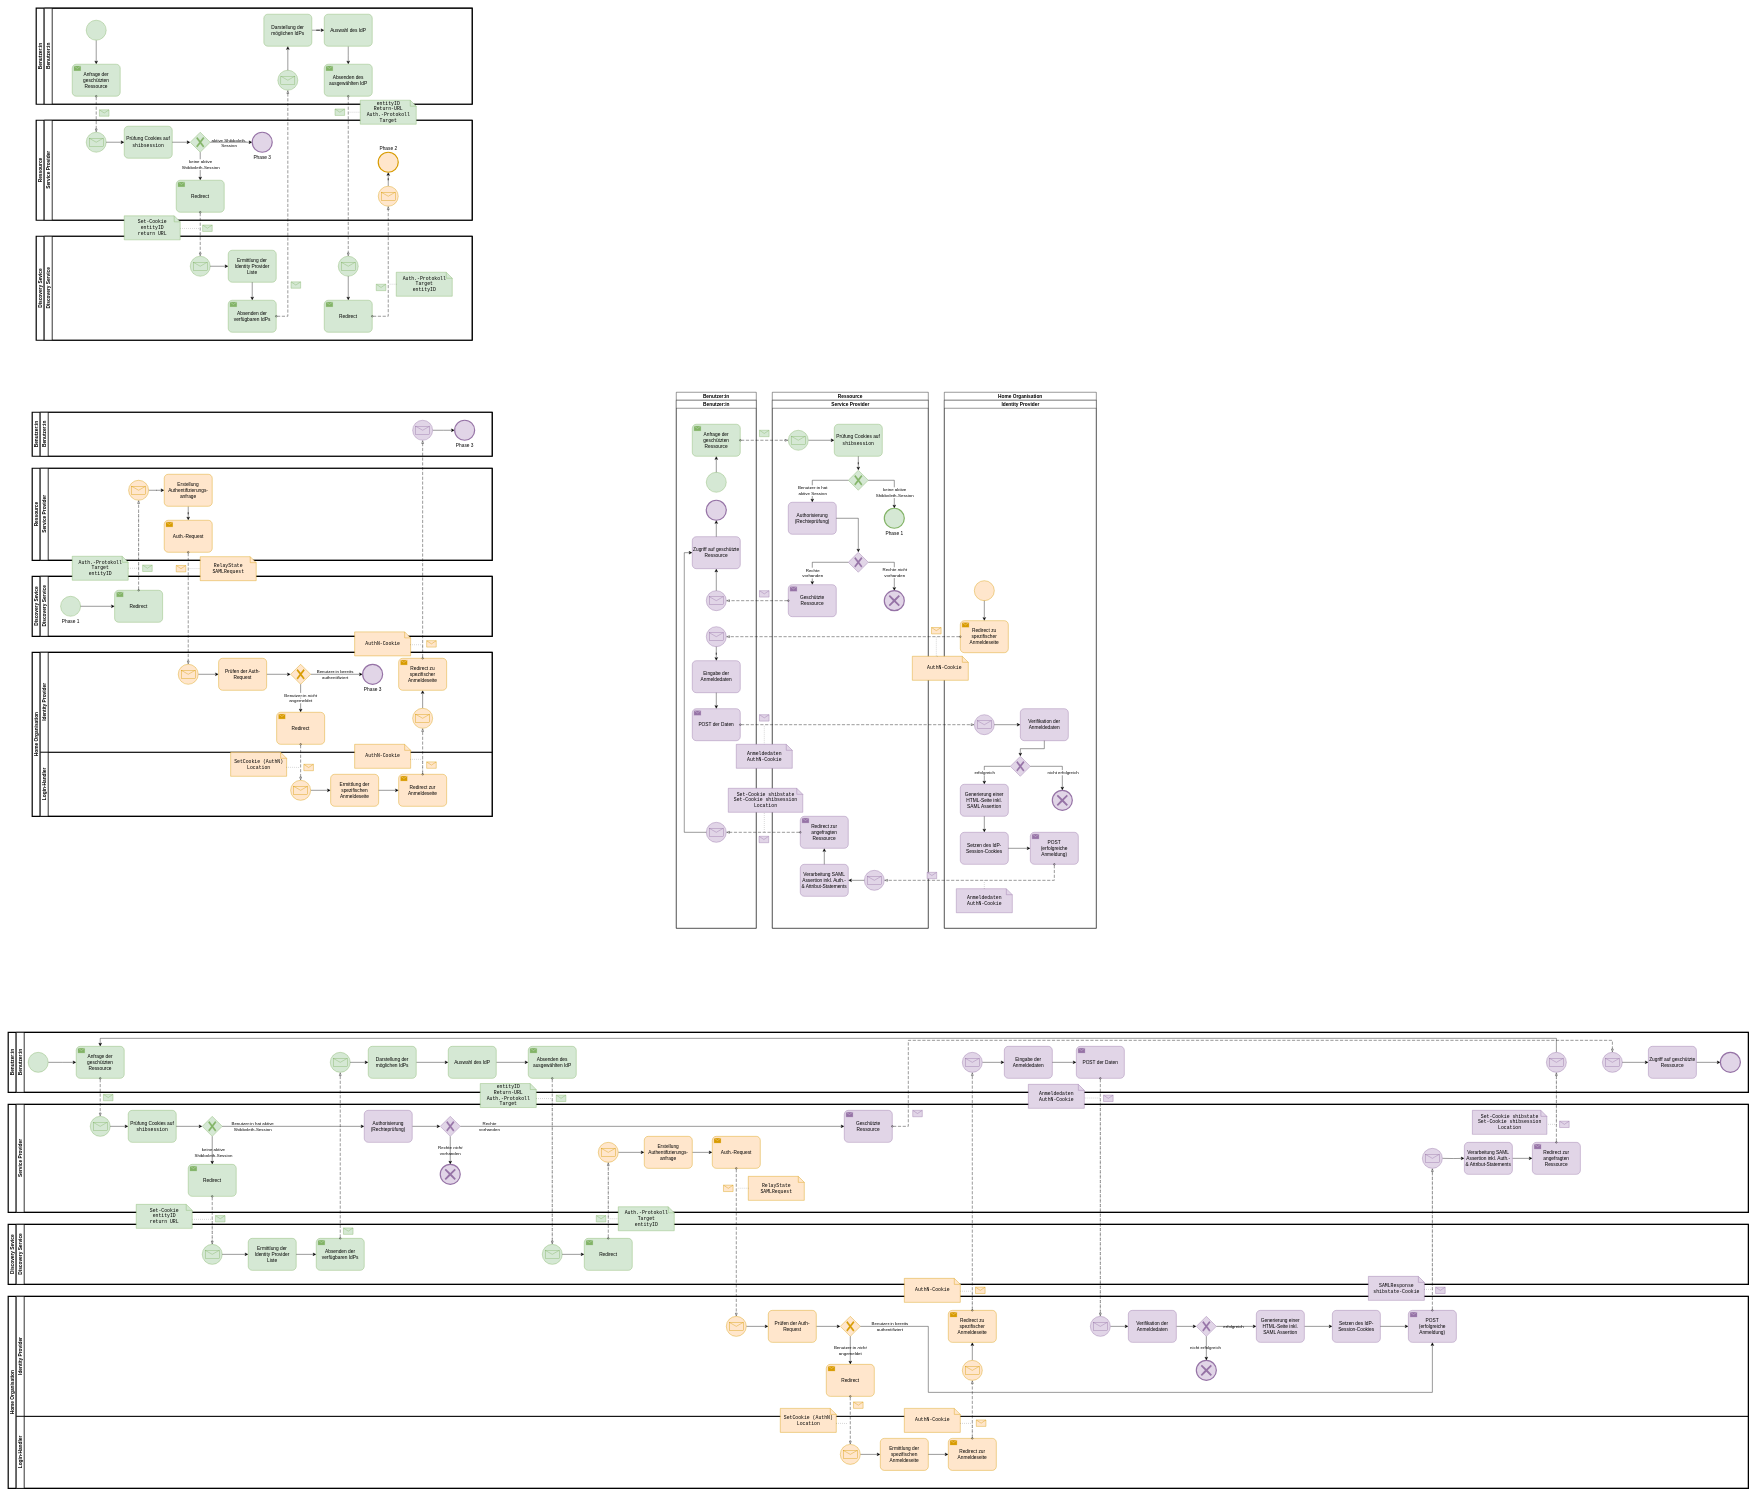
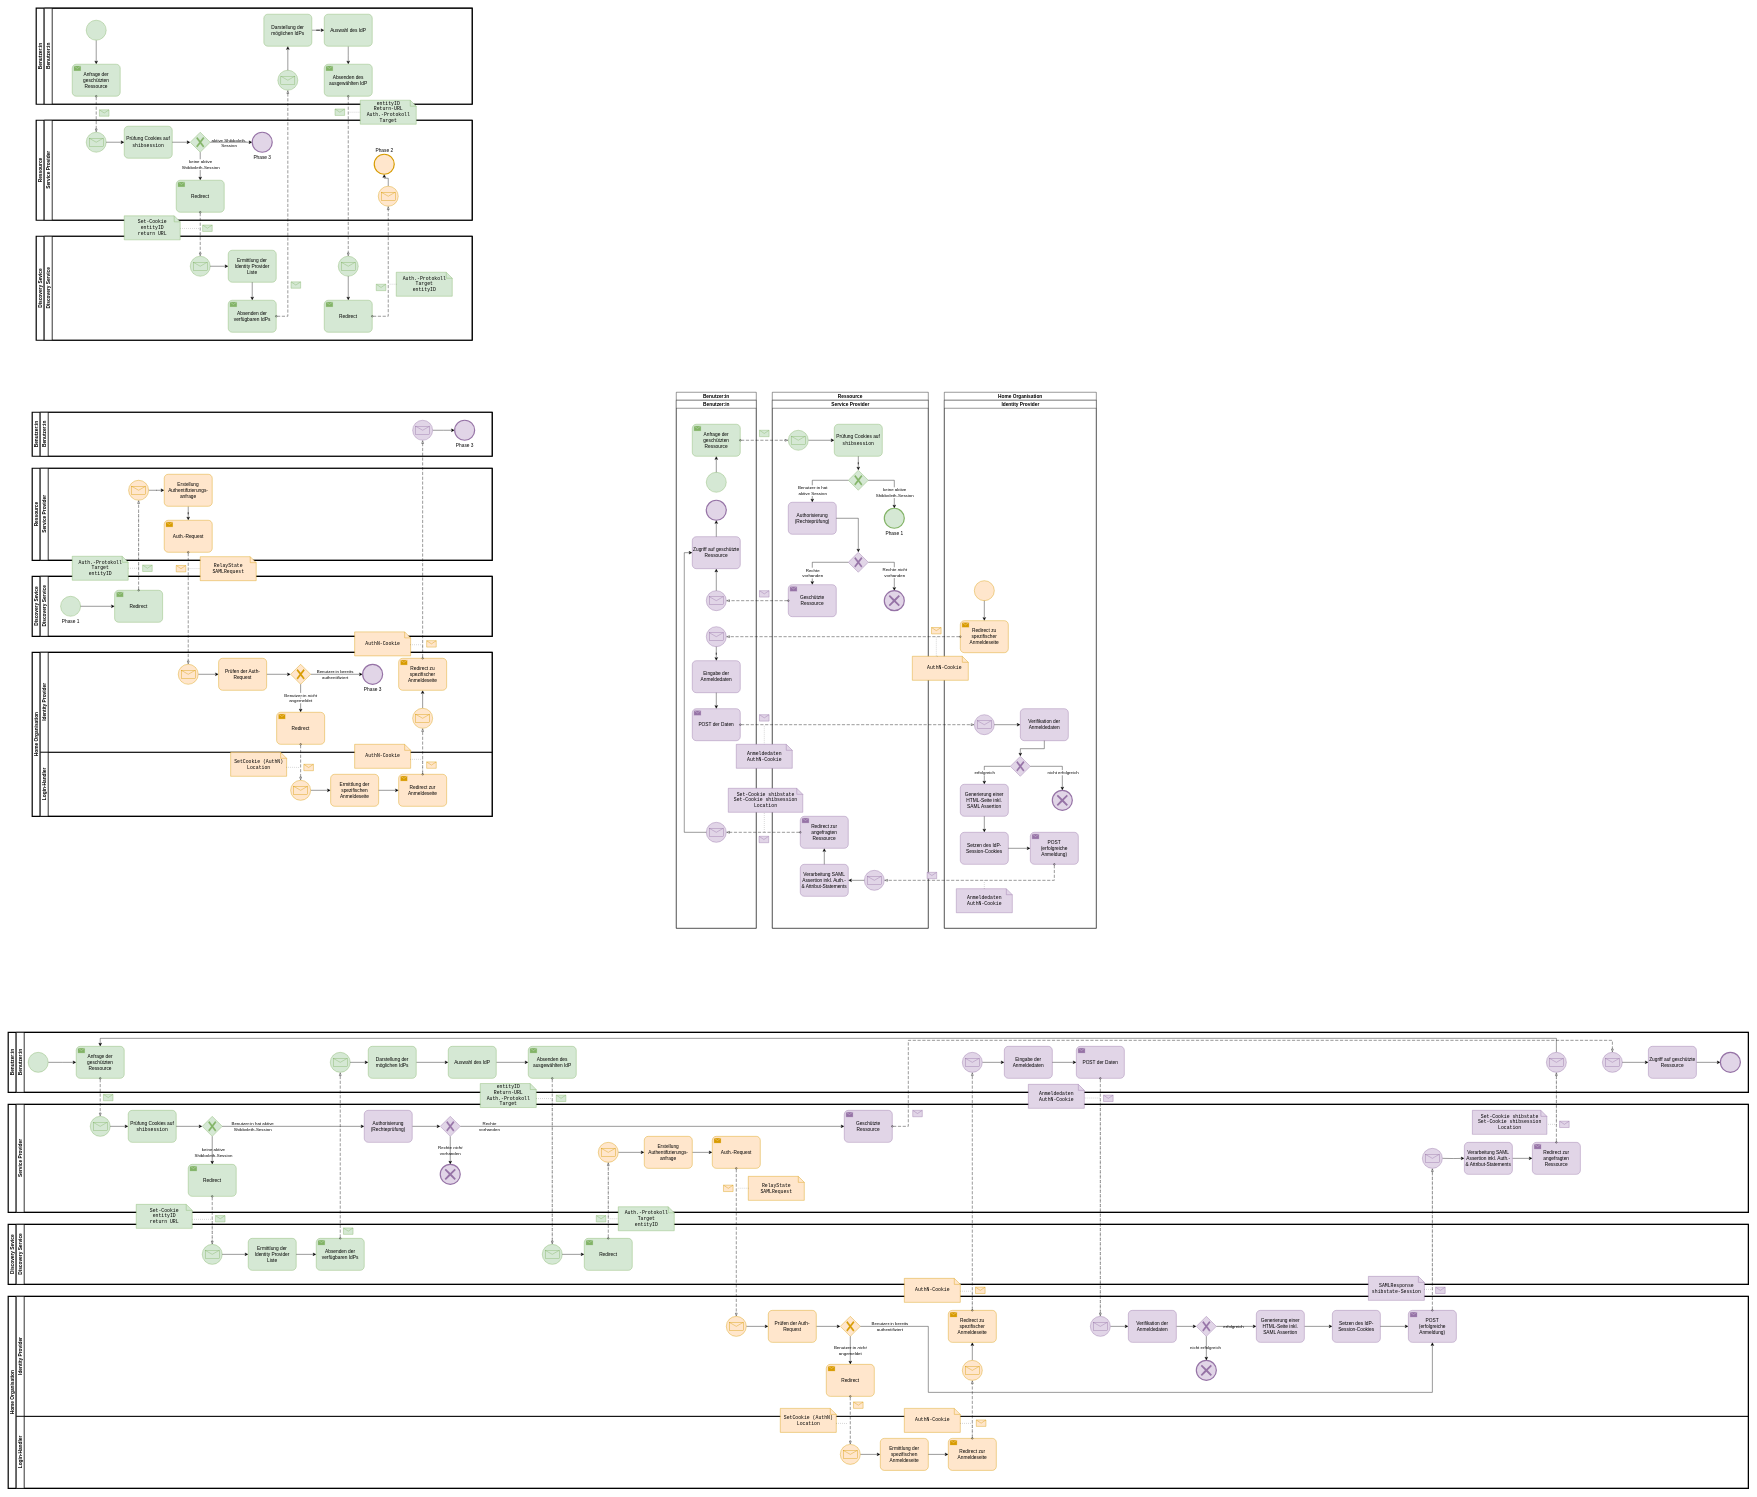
- <mxCell id="179" value="Phase 2" style="points=[[0.145,0.145,0],[0.5,0,0],[0.855,0.145,0],[1,0.5,0],[0.855,0.855,0],[0.5,1,0],[0.145,0.855,0],[0,0.5,0]];shape=mxgraph.bpmn.event;html=1;verticalLabelPosition=top;labelBackgroundColor=none;verticalAlign=bottom;align=center;perimeter=ellipsePerimeter;outlineConnect=0;aspect=fixed;outline=end;symbol=terminate2;fillColor=#ffe6cc;strokeColor=#d79b00;labelPosition=center;" vertex="1" parent="168"><mxGeometry x="835" y="80" width="50" height="50" as="geometry" /></mxCell>
+ <mxCell id="179" value="Phase 2" style="points=[[0.145,0.145,0],[0.5,0,0],[0.855,0.145,0],[1,0.5,0],[0.855,0.855,0],[0.5,1,0],[0.145,0.855,0],[0,0.5,0]];shape=mxgraph.bpmn.event;html=1;verticalLabelPosition=top;labelBackgroundColor=none;verticalAlign=bottom;align=center;perimeter=ellipsePerimeter;outlineConnect=0;aspect=fixed;outline=end;symbol=terminate2;fillColor=#ffe6cc;strokeColor=#d79b00;labelPosition=center;" vertex="1" parent="168"><mxGeometry x="825" y="85" width="50" height="50" as="geometry" /></mxCell>
- <mxCell id="162" value="&lt;div&gt;SAMLResponse&lt;/div&gt;&lt;div&gt;shibstate-Cookie&lt;br&gt;&lt;/div&gt;" style="text;html=1;align=center;verticalAlign=middle;resizable=0;points=[];autosize=1;strokeColor=none;fillColor=none;fontFamily=Courier New;labelBackgroundColor=none;" parent="160" vertex="1"><mxGeometry y="10" width="140" height="40" as="geometry" /></mxCell>
+ <mxCell id="162" value="&lt;div&gt;SAMLResponse&lt;/div&gt;&lt;div&gt;shibstate-Session&lt;br&gt;&lt;/div&gt;" style="text;html=1;align=center;verticalAlign=middle;resizable=0;points=[];autosize=1;strokeColor=none;fillColor=none;fontFamily=Courier New;labelBackgroundColor=none;" parent="160" vertex="1"><mxGeometry y="10" width="140" height="40" as="geometry" /></mxCell>
